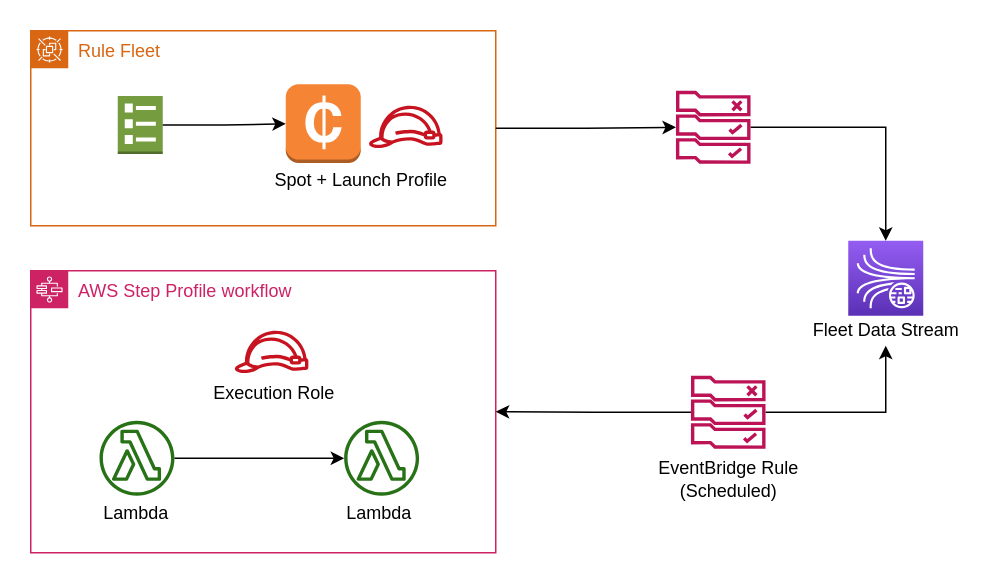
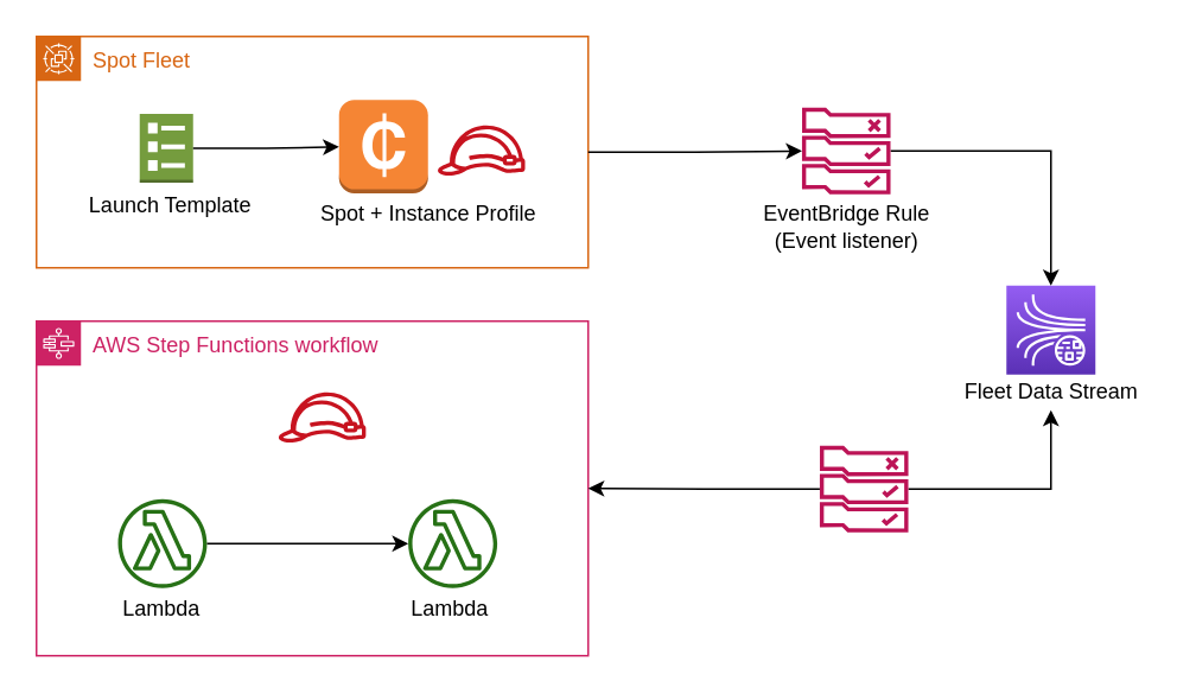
- <mxCell id="2" value="Rule Fleet" style="points=[[0,0],[0.25,0],[0.5,0],[0.75,0],[1,0],[1,0.25],[1,0.5],[1,0.75],[1,1],[0.75,1],[0.5,1],[0.25,1],[0,1],[0,0.75],[0,0.5],[0,0.25]];outlineConnect=0;gradientColor=none;html=1;whiteSpace=wrap;fontSize=12;fontStyle=0;shape=mxgraph.aws4.group;grIcon=mxgraph.aws4.group_spot_fleet;strokeColor=#D86613;fillColor=none;verticalAlign=top;align=left;spacingLeft=30;fontColor=#D86613;dashed=0;" vertex="1" parent="1"><mxGeometry x="20" y="20" width="310" height="130" as="geometry" /></mxCell>
+ <mxCell id="2" value="Spot Fleet" style="points=[[0,0],[0.25,0],[0.5,0],[0.75,0],[1,0],[1,0.25],[1,0.5],[1,0.75],[1,1],[0.75,1],[0.5,1],[0.25,1],[0,1],[0,0.75],[0,0.5],[0,0.25]];outlineConnect=0;gradientColor=none;html=1;whiteSpace=wrap;fontSize=12;fontStyle=0;shape=mxgraph.aws4.group;grIcon=mxgraph.aws4.group_spot_fleet;strokeColor=#D86613;fillColor=none;verticalAlign=top;align=left;spacingLeft=30;fontColor=#D86613;dashed=0;" vertex="1" parent="1"><mxGeometry x="20" y="20" width="310" height="130" as="geometry" /></mxCell>
+ <mxCell id="13" value="Launch Template" style="text;html=1;align=center;verticalAlign=middle;resizable=0;points=[];autosize=1;" vertex="1" parent="11"><mxGeometry y="41.5" width="110" height="20" as="geometry" /></mxCell>
- <mxCell id="4" value="&lt;div&gt;&lt;span&gt;Spot + Launch Profile&lt;/span&gt;&lt;/div&gt;" style="text;html=1;resizable=0;autosize=1;align=center;verticalAlign=middle;points=[];fillColor=none;strokeColor=none;rounded=0;" vertex="1" parent="3"><mxGeometry y="54.29" width="140" height="20" as="geometry" /></mxCell>
+ <mxCell id="4" value="&lt;div&gt;&lt;span&gt;Spot + Instance Profile&lt;/span&gt;&lt;/div&gt;" style="text;html=1;resizable=0;autosize=1;align=center;verticalAlign=middle;points=[];fillColor=none;strokeColor=none;rounded=0;" vertex="1" parent="3"><mxGeometry y="54.29" width="140" height="20" as="geometry" /></mxCell>
+ <mxCell id="32" value="EventBridge Rule&lt;br&gt;(Event listener)" style="text;html=1;align=center;verticalAlign=middle;resizable=0;points=[];autosize=1;" vertex="1" parent="30"><mxGeometry y="52" width="110" height="30" as="geometry" /></mxCell>
- <mxCell id="16" value="AWS Step Profile workflow" style="points=[[0,0],[0.25,0],[0.5,0],[0.75,0],[1,0],[1,0.25],[1,0.5],[1,0.75],[1,1],[0.75,1],[0.5,1],[0.25,1],[0,1],[0,0.75],[0,0.5],[0,0.25]];outlineConnect=0;gradientColor=none;html=1;whiteSpace=wrap;fontSize=12;fontStyle=0;shape=mxgraph.aws4.group;grIcon=mxgraph.aws4.group_aws_step_functions_workflow;strokeColor=#CD2264;fillColor=none;verticalAlign=top;align=left;spacingLeft=30;fontColor=#CD2264;dashed=0;" vertex="1" parent="15"><mxGeometry width="310" height="188" as="geometry" /></mxCell>
+ <mxCell id="16" value="AWS Step Functions workflow" style="points=[[0,0],[0.25,0],[0.5,0],[0.75,0],[1,0],[1,0.25],[1,0.5],[1,0.75],[1,1],[0.75,1],[0.5,1],[0.25,1],[0,1],[0,0.75],[0,0.5],[0,0.25]];outlineConnect=0;gradientColor=none;html=1;whiteSpace=wrap;fontSize=12;fontStyle=0;shape=mxgraph.aws4.group;grIcon=mxgraph.aws4.group_aws_step_functions_workflow;strokeColor=#CD2264;fillColor=none;verticalAlign=top;align=left;spacingLeft=30;fontColor=#CD2264;dashed=0;" vertex="1" parent="15"><mxGeometry width="310" height="188" as="geometry" /></mxCell>
- <mxCell id="26" value="Execution Role" style="text;html=1;resizable=0;autosize=1;align=center;verticalAlign=middle;points=[];fillColor=none;strokeColor=none;rounded=0;" vertex="1" parent="24"><mxGeometry y="32" width="100" height="20" as="geometry" /></mxCell>
- <mxCell id="35" value="EventBridge Rule&lt;br&gt;(Scheduled)" style="text;html=1;align=center;verticalAlign=middle;resizable=0;points=[];autosize=1;" vertex="1" parent="33"><mxGeometry y="54" width="110" height="30" as="geometry" /></mxCell>
